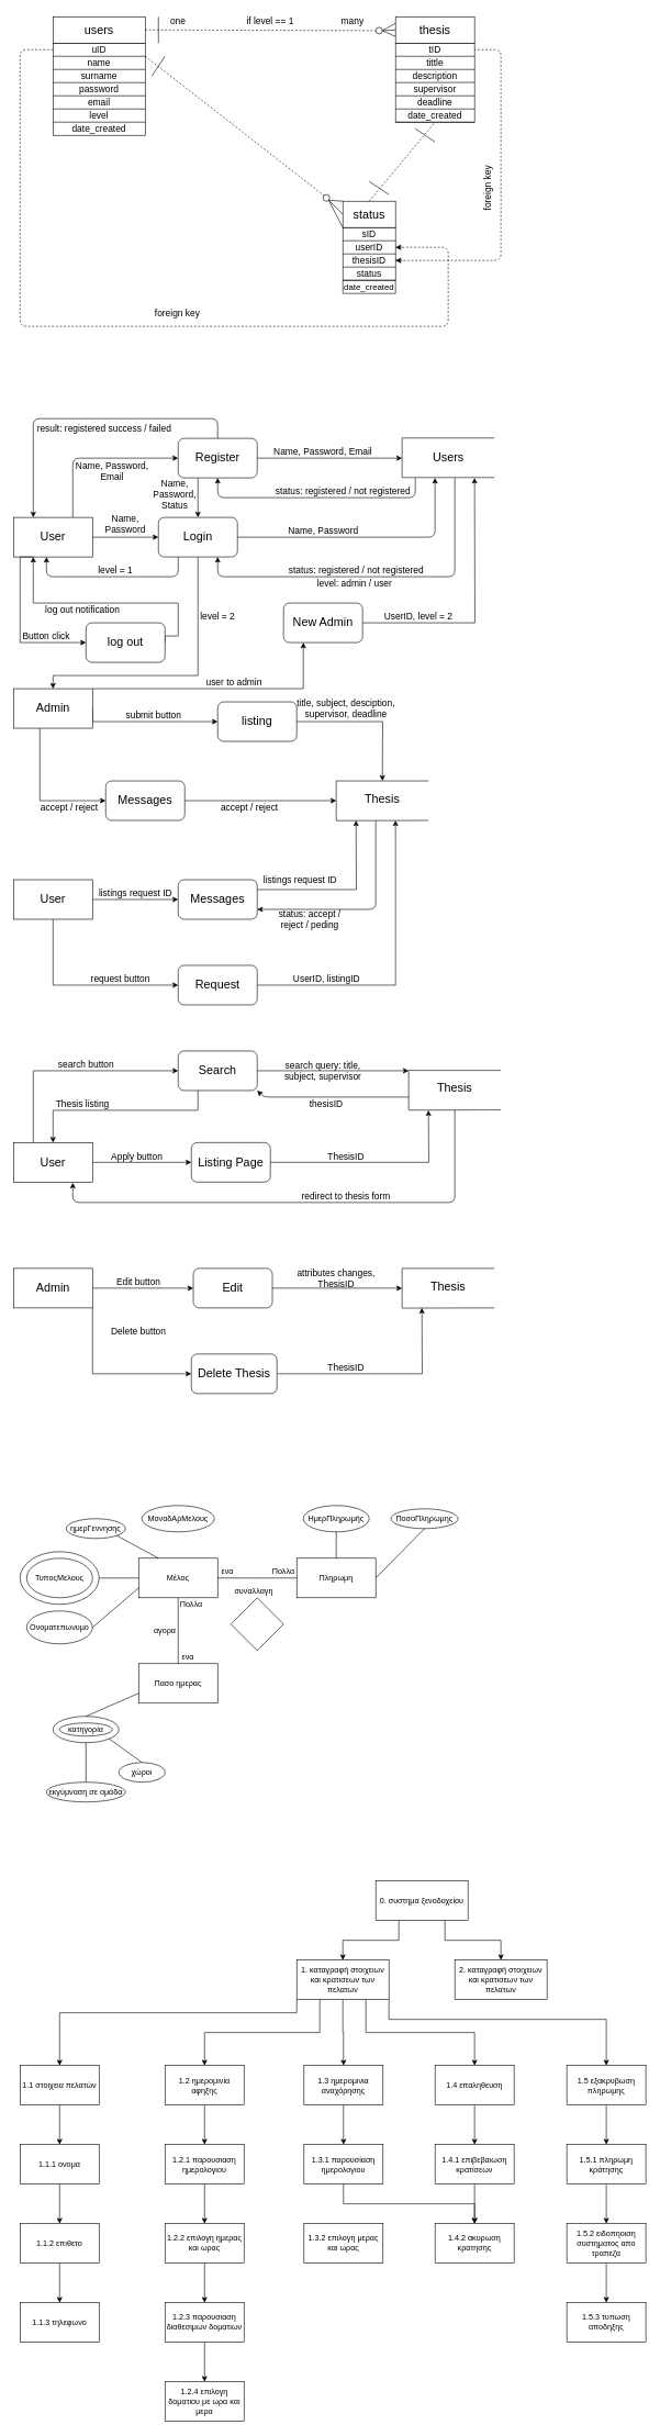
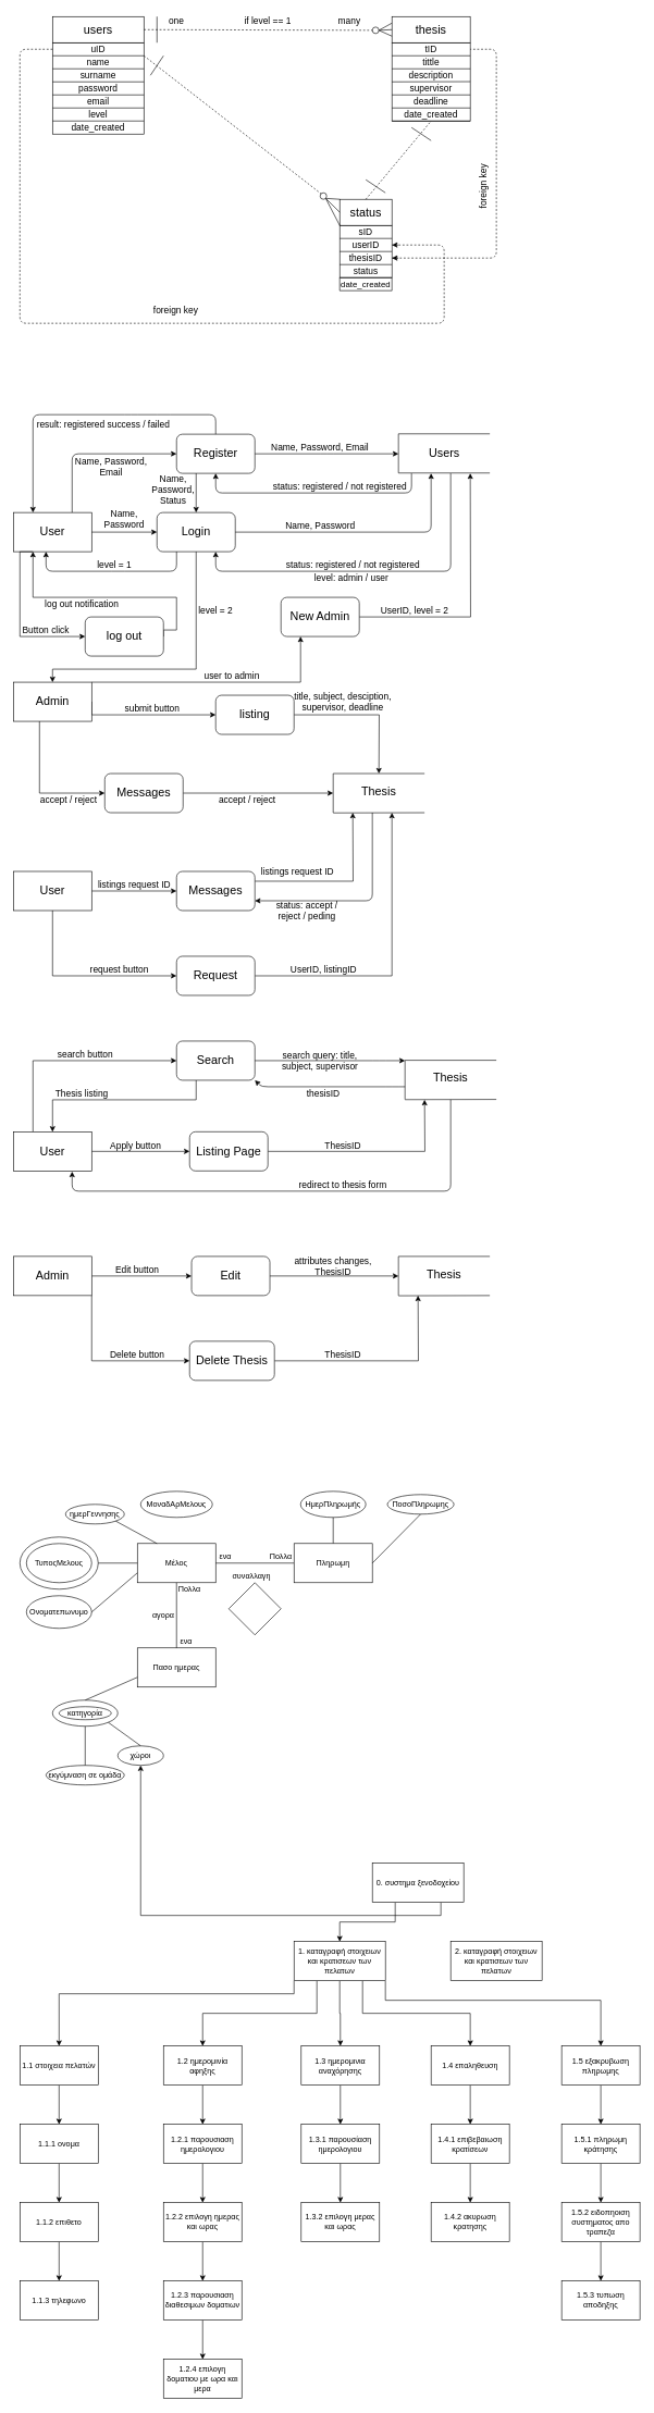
- <mxCell id="102" value="&lt;font style=&quot;font-size: 14px&quot;&gt;Delete button&lt;/font&gt;" style="text;html=1;strokeColor=none;fillColor=none;align=center;verticalAlign=middle;whiteSpace=wrap;rounded=0;" parent="1" vertex="1"><mxGeometry x="160" y="2009" width="100" height="20" as="geometry" /></mxCell>
+ <mxCell id="102" value="&lt;font style=&quot;font-size: 14px&quot;&gt;Delete button&lt;/font&gt;" style="text;html=1;strokeColor=none;fillColor=none;align=center;verticalAlign=middle;whiteSpace=wrap;rounded=0;" parent="1" vertex="1"><mxGeometry x="160" y="2064" width="100" height="20" as="geometry" /></mxCell>
- <mxCell id="202" style="edgeStyle=orthogonalEdgeStyle;rounded=0;orthogonalLoop=1;jettySize=auto;html=1;exitX=0.75;exitY=1;exitDx=0;exitDy=0;entryX=0.5;entryY=0;entryDx=0;entryDy=0;" edge="1" parent="1" source="203" target="210"><mxGeometry relative="1" as="geometry" /></mxCell>
+ <mxCell id="202" style="edgeStyle=orthogonalEdgeStyle;rounded=0;orthogonalLoop=1;jettySize=auto;html=1;exitX=0.75;exitY=1;exitDx=0;exitDy=0;" edge="1" parent="1" source="203" target="195"><mxGeometry relative="1" as="geometry" /></mxCell>
- <mxCell id="231" style="edgeStyle=orthogonalEdgeStyle;rounded=0;orthogonalLoop=1;jettySize=auto;html=1;exitX=0.5;exitY=1;exitDx=0;exitDy=0;" edge="1" parent="1" source="232" target="236"><mxGeometry relative="1" as="geometry" /></mxCell>
+ <mxCell id="231" style="edgeStyle=orthogonalEdgeStyle;rounded=0;orthogonalLoop=1;jettySize=auto;html=1;exitX=0.5;exitY=1;exitDx=0;exitDy=0;entryX=0.5;entryY=0;entryDx=0;entryDy=0;" edge="1" parent="1" source="232" target="233"><mxGeometry relative="1" as="geometry" /></mxCell>
